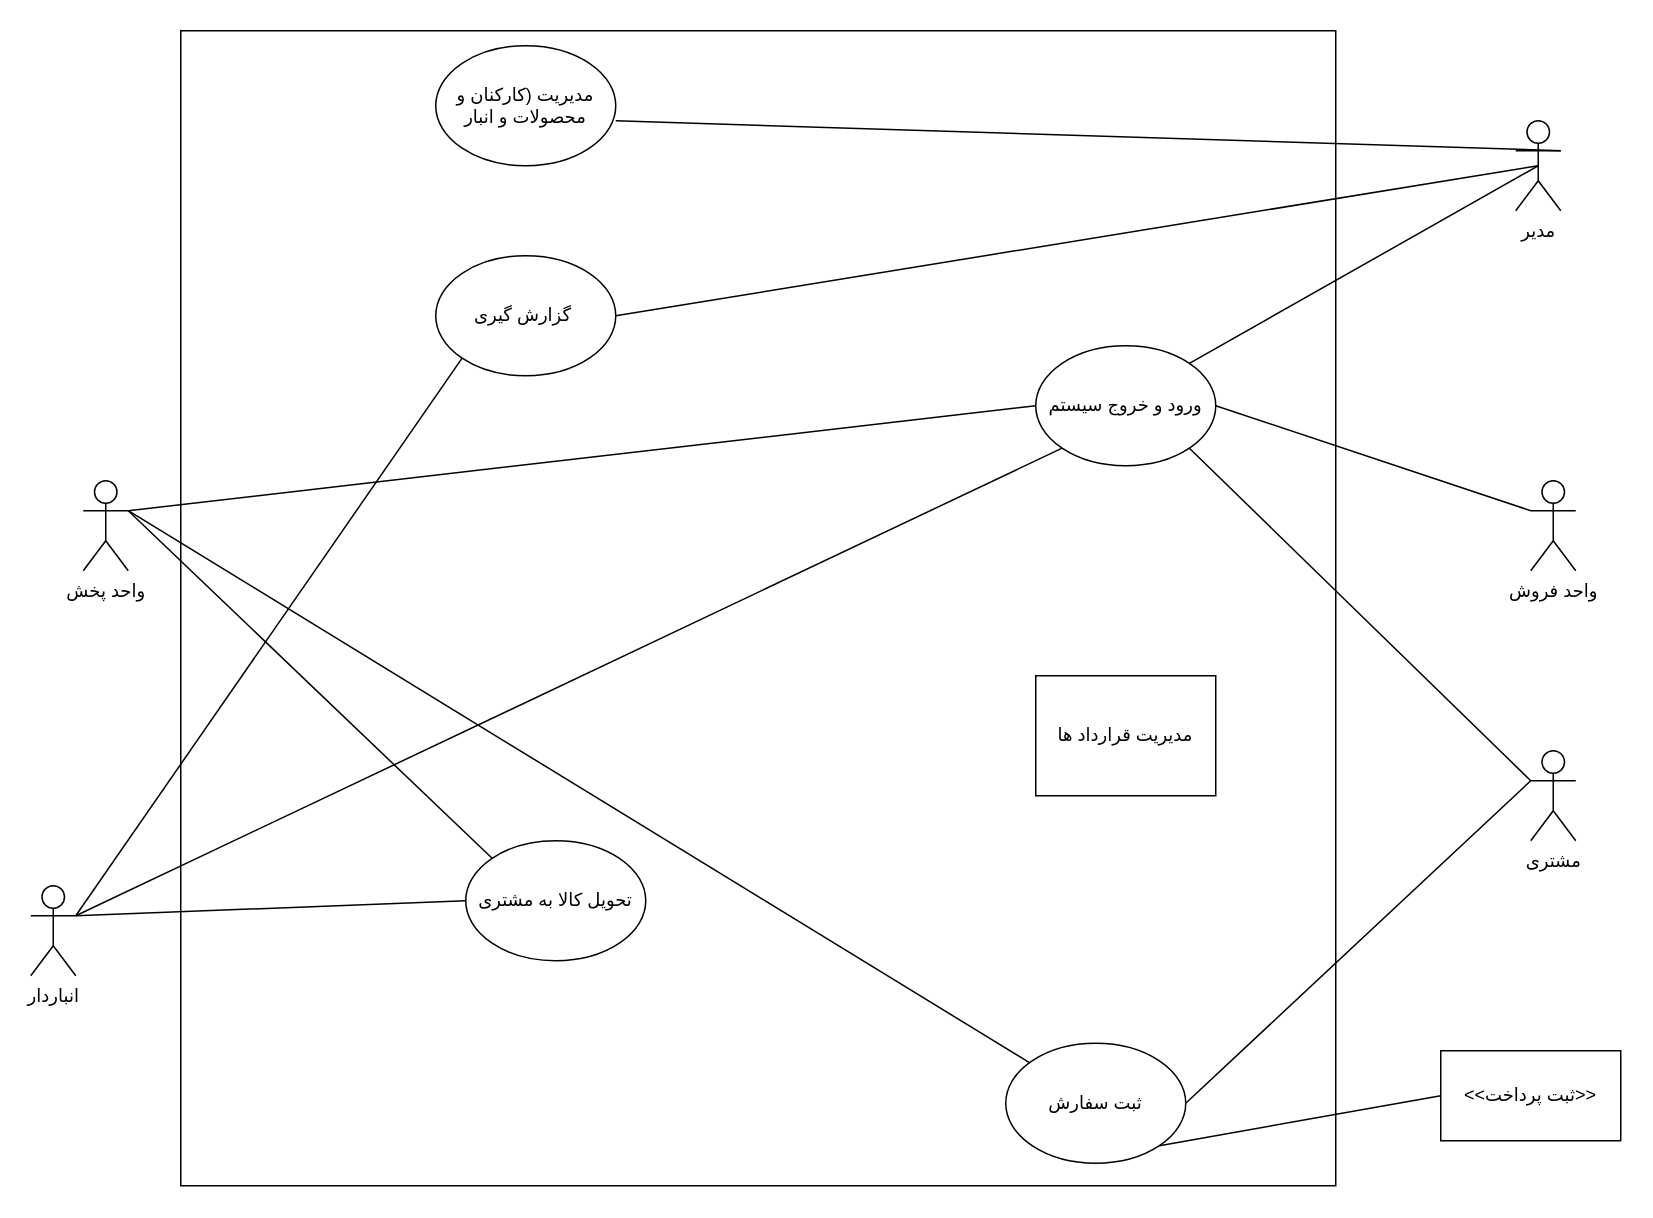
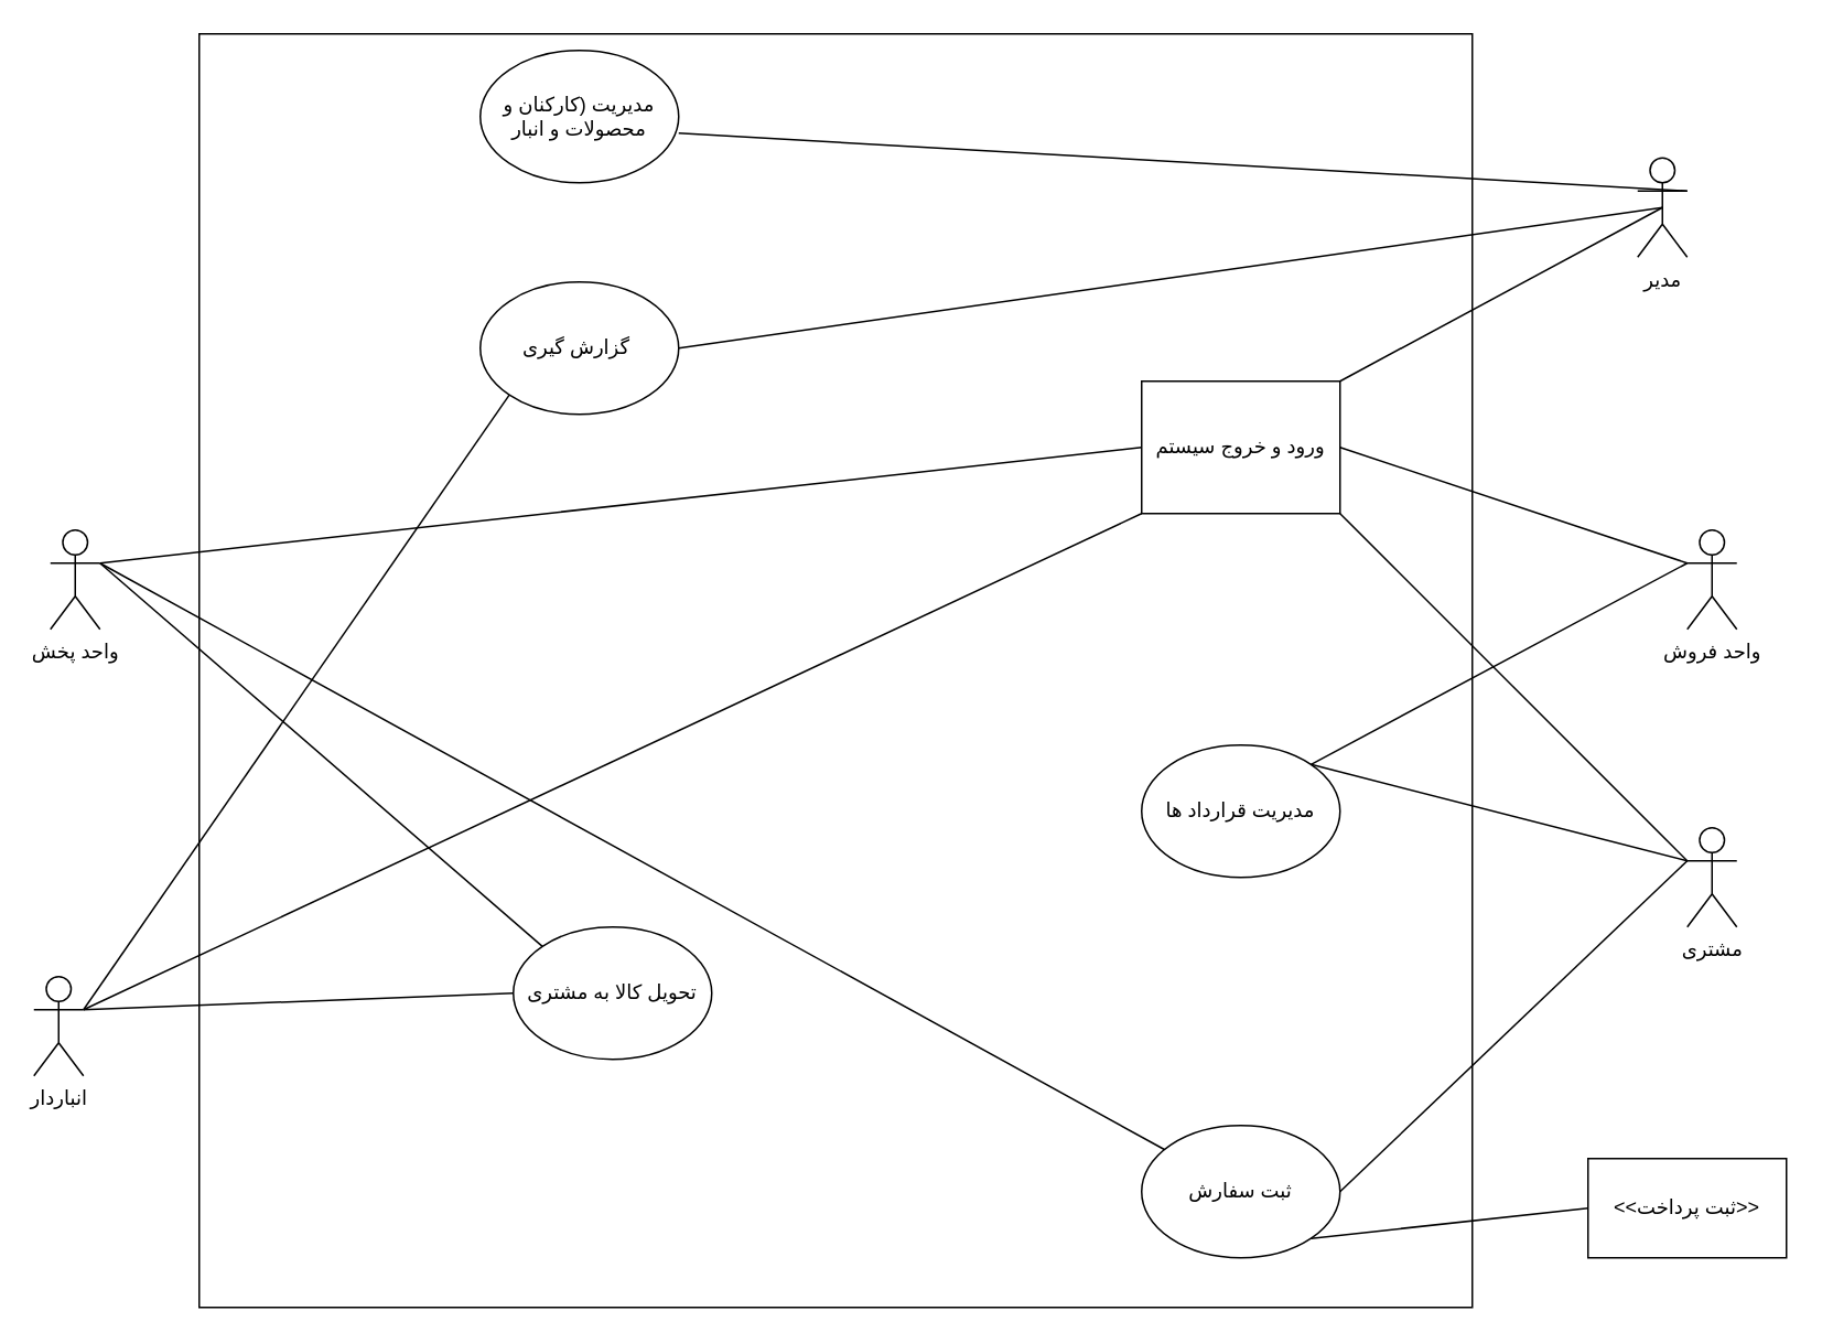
- <mxCell id="3" value="مدیر" style="shape=umlActor;verticalLabelPosition=bottom;labelBackgroundColor=#ffffff;verticalAlign=top;html=1;outlineConnect=0;" parent="1" vertex="1"><mxGeometry x="1010" y="80" width="30" height="60" as="geometry" /></mxCell>
+ <mxCell id="3" value="مدیر" style="shape=umlActor;verticalLabelPosition=bottom;labelBackgroundColor=#ffffff;verticalAlign=top;html=1;outlineConnect=0;" parent="1" vertex="1"><mxGeometry x="990" y="95" width="30" height="60" as="geometry" /></mxCell>
- <mxCell id="5" value="ورود و خروج سیستم" style="ellipse;whiteSpace=wrap;html=1;" parent="1" vertex="1"><mxGeometry x="690" y="230" width="120" height="80" as="geometry" /></mxCell>
+ <mxCell id="5" value="ورود و خروج سیستم" style="whiteSpace=wrap;html=1;rounded=0;" parent="1" vertex="1"><mxGeometry x="690" y="230" width="120" height="80" as="geometry" /></mxCell>
- <mxCell id="7" value="واحد پخش" style="shape=umlActor;verticalLabelPosition=bottom;labelBackgroundColor=#ffffff;verticalAlign=top;html=1;outlineConnect=0;" parent="1" vertex="1"><mxGeometry x="55" y="320" width="30" height="60" as="geometry" /></mxCell>
+ <mxCell id="7" value="واحد پخش" style="shape=umlActor;verticalLabelPosition=bottom;labelBackgroundColor=#ffffff;verticalAlign=top;html=1;outlineConnect=0;" parent="1" vertex="1"><mxGeometry x="30" y="320" width="30" height="60" as="geometry" /></mxCell>
+ <mxCell id="16" value="" style="endArrow=none;html=1;exitX=0;exitY=0.333;exitDx=0;exitDy=0;exitPerimeter=0;entryX=1;entryY=0;entryDx=0;entryDy=0;" parent="1" source="8" target="9" edge="1"><mxGeometry width="50" height="50" relative="1" as="geometry"><mxPoint x="650" y="770" as="sourcePoint" /><mxPoint x="700" y="720" as="targetPoint" /></mxGeometry></mxCell>
- <mxCell id="9" value="مدیریت قرارداد ها" style="whiteSpace=wrap;html=1;rounded=0;" parent="1" vertex="1"><mxGeometry x="690" y="450" width="120" height="80" as="geometry" /></mxCell>
+ <mxCell id="9" value="مدیریت قرارداد ها" style="ellipse;whiteSpace=wrap;html=1;" parent="1" vertex="1"><mxGeometry x="690" y="450" width="120" height="80" as="geometry" /></mxCell>
+ <mxCell id="18" value="" style="endArrow=none;html=1;entryX=0;entryY=0.333;entryDx=0;entryDy=0;entryPerimeter=0;exitX=1;exitY=0;exitDx=0;exitDy=0;" parent="1" source="9" target="11" edge="1"><mxGeometry width="50" height="50" relative="1" as="geometry"><mxPoint x="870" y="680" as="sourcePoint" /><mxPoint x="920" y="630" as="targetPoint" /></mxGeometry></mxCell>
- <mxCell id="12" value="ثبت سفارش" style="ellipse;whiteSpace=wrap;html=1;" parent="1" vertex="1"><mxGeometry x="670" y="695" width="120" height="80" as="geometry" /></mxCell>
+ <mxCell id="12" value="ثبت سفارش" style="ellipse;whiteSpace=wrap;html=1;" parent="1" vertex="1"><mxGeometry x="690" y="680" width="120" height="80" as="geometry" /></mxCell>
